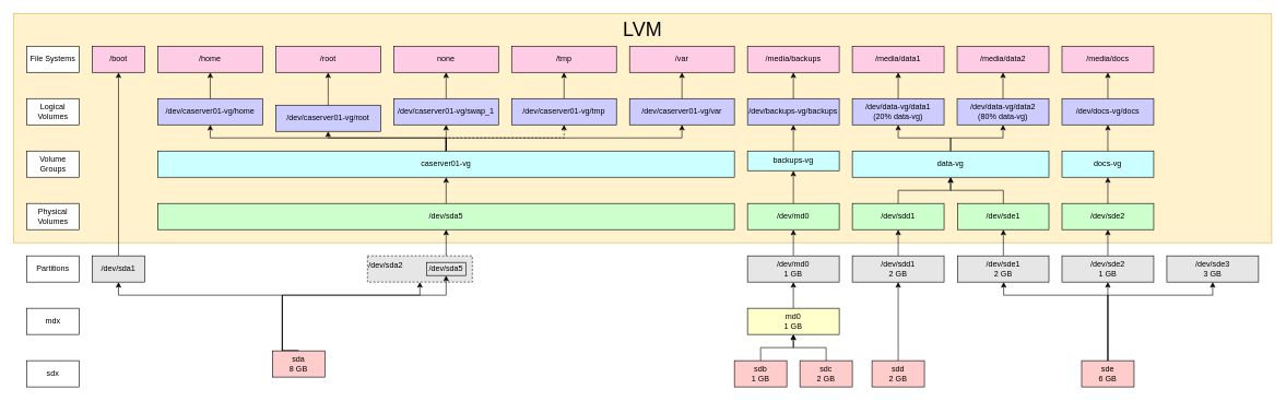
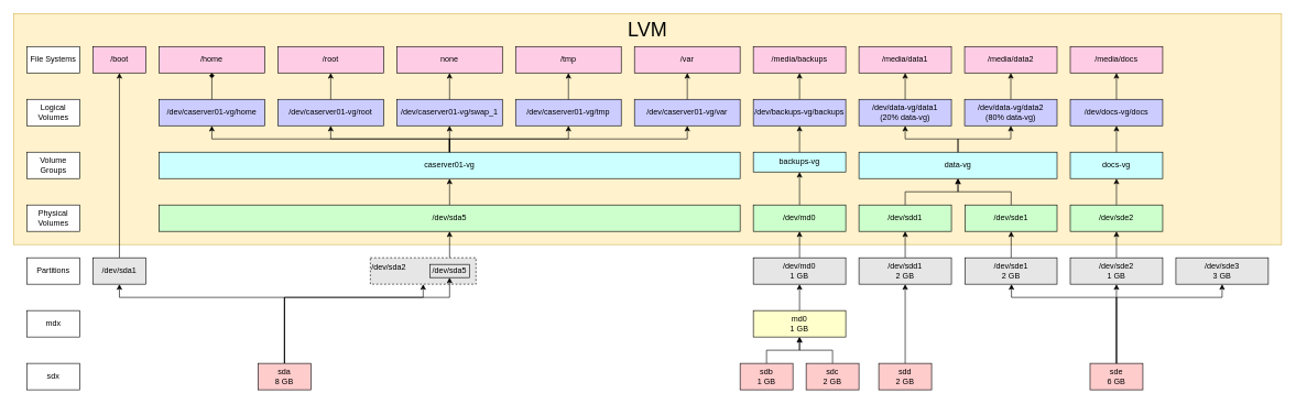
- <mxCell id="63" style="edgeStyle=orthogonalEdgeStyle;rounded=0;orthogonalLoop=1;jettySize=auto;html=1;entryX=0.5;entryY=1;entryDx=0;entryDy=0;exitX=0.5;exitY=0;exitDx=0;exitDy=0;" parent="1" source="45" target="50" edge="1"><mxGeometry relative="1" as="geometry"><mxPoint x="360" y="-50" as="sourcePoint" /><mxPoint x="420" y="50" as="targetPoint" /></mxGeometry></mxCell>
+ <mxCell id="63" style="edgeStyle=orthogonalEdgeStyle;rounded=0;orthogonalLoop=1;jettySize=auto;html=1;entryX=0.5;entryY=1;entryDx=0;entryDy=0;exitX=0.5;exitY=0;exitDx=0;exitDy=0;endArrow=diamond;" parent="1" source="45" target="50" edge="1"><mxGeometry relative="1" as="geometry"><mxPoint x="360" y="-50" as="sourcePoint" /><mxPoint x="420" y="50" as="targetPoint" /></mxGeometry></mxCell>
- <mxCell id="46" value="/dev/caserver01-vg/root" style="rounded=0;whiteSpace=wrap;html=1;fillColor=#CCCCFF;" parent="1" vertex="1"><mxGeometry x="420" y="160" width="160" height="40" as="geometry" /></mxCell>
+ <mxCell id="46" value="/dev/caserver01-vg/root" style="rounded=0;whiteSpace=wrap;html=1;fillColor=#CCCCFF;" parent="1" vertex="1"><mxGeometry x="420" y="150" width="160" height="40" as="geometry" /></mxCell>
- <mxCell id="60" style="edgeStyle=orthogonalEdgeStyle;rounded=0;orthogonalLoop=1;jettySize=auto;html=1;entryX=0.5;entryY=1;entryDx=0;entryDy=0;exitX=0.5;exitY=0;exitDx=0;exitDy=0;dashed=1;" parent="1" source="44" target="48" edge="1"><mxGeometry relative="1" as="geometry"><mxPoint x="590" y="180" as="sourcePoint" /><mxPoint x="390" y="20" as="targetPoint" /></mxGeometry></mxCell>
+ <mxCell id="60" style="edgeStyle=orthogonalEdgeStyle;rounded=0;orthogonalLoop=1;jettySize=auto;html=1;entryX=0.5;entryY=1;entryDx=0;entryDy=0;exitX=0.5;exitY=0;exitDx=0;exitDy=0;" parent="1" source="44" target="48" edge="1"><mxGeometry relative="1" as="geometry"><mxPoint x="590" y="180" as="sourcePoint" /><mxPoint x="390" y="20" as="targetPoint" /></mxGeometry></mxCell>
- <mxCell id="76" value="sda&lt;br&gt;8 GB" style="rounded=0;whiteSpace=wrap;html=1;fillColor=#FFCCCC;" parent="1" vertex="1"><mxGeometry x="415" y="535" width="80" height="40" as="geometry" /></mxCell>
+ <mxCell id="76" value="sda&lt;br&gt;8 GB" style="rounded=0;whiteSpace=wrap;html=1;fillColor=#FFCCCC;" parent="1" vertex="1"><mxGeometry x="390" y="550" width="80" height="40" as="geometry" /></mxCell>
